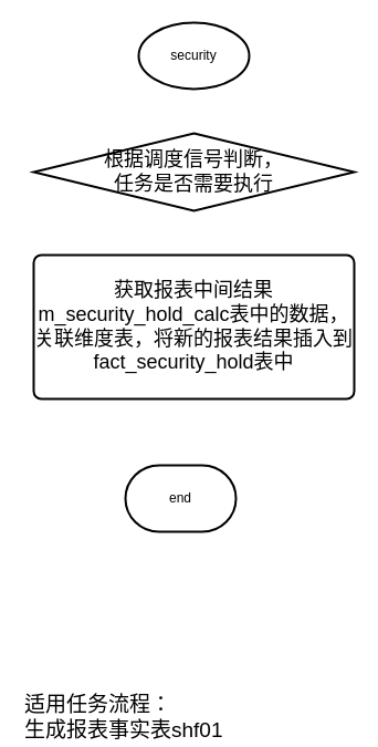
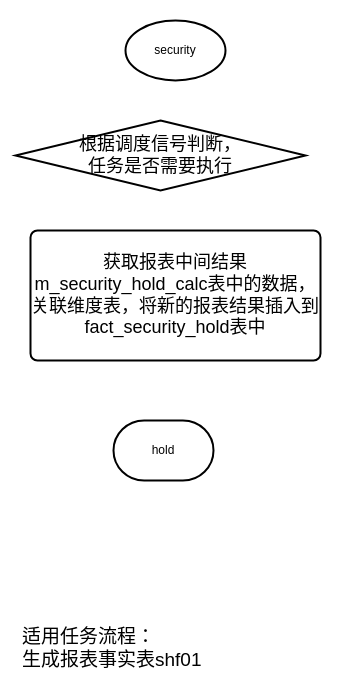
- <mxCell id="6" value="&lt;font style=&quot;font-size: 18px&quot;&gt;根据调度信号判断，&lt;br&gt;任务是否需要执行&lt;/font&gt;&lt;br&gt;" style="strokeWidth=2;html=1;shape=mxgraph.flowchart.decision;whiteSpace=wrap;" vertex="1" parent="1"><mxGeometry x="30" y="120" width="290" height="70" as="geometry" /></mxCell>
+ <mxCell id="6" value="&lt;font style=&quot;font-size: 18px&quot;&gt;根据调度信号判断，&lt;br&gt;任务是否需要执行&lt;/font&gt;&lt;br&gt;" style="strokeWidth=2;html=1;shape=mxgraph.flowchart.decision;whiteSpace=wrap;" vertex="1" parent="1"><mxGeometry x="15" y="120" width="290" height="70" as="geometry" /></mxCell>
- <mxCell id="3" value="end" style="strokeWidth=2;html=1;shape=mxgraph.flowchart.terminator;whiteSpace=wrap;" vertex="1" parent="1"><mxGeometry x="113" y="420" width="100" height="60" as="geometry" /></mxCell>
+ <mxCell id="3" value="hold" style="strokeWidth=2;html=1;shape=mxgraph.flowchart.terminator;whiteSpace=wrap;" vertex="1" parent="1"><mxGeometry x="113" y="420" width="100" height="60" as="geometry" /></mxCell>
